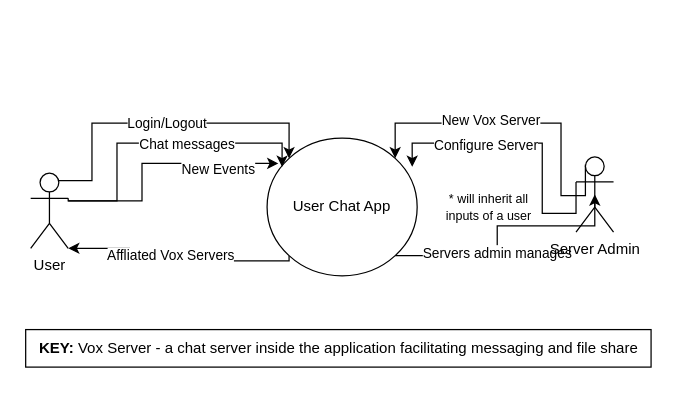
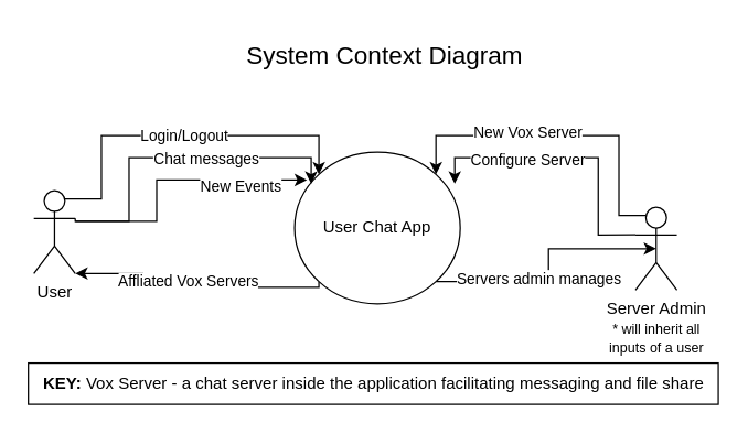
+ <mxCell id="20" value="&lt;font style=&quot;font-size: 18px;&quot;&gt;System Context Diagram&lt;/font&gt;" style="text;html=1;align=center;verticalAlign=middle;resizable=0;points=[];autosize=1;strokeColor=none;fillColor=none;" vertex="1" parent="1"><mxGeometry x="168" y="20" width="220" height="40" as="geometry" /></mxCell>
- <mxCell id="11" value="&lt;div&gt;Server Admin&lt;/div&gt;" style="shape=umlActor;verticalLabelPosition=bottom;verticalAlign=top;html=1;outlineConnect=0;" vertex="1" parent="1"><mxGeometry x="460" y="125" width="30" height="60" as="geometry" /></mxCell>
+ <mxCell id="11" value="&lt;div&gt;Server Admin&lt;/div&gt;" style="shape=umlActor;verticalLabelPosition=bottom;verticalAlign=top;html=1;outlineConnect=0;" vertex="1" parent="1"><mxGeometry x="460" y="150" width="30" height="60" as="geometry" /></mxCell>
- <mxCell id="21" value="&lt;font style=&quot;font-size: 10px;&quot;&gt;* will inherit all inputs of a user&lt;/font&gt;" style="text;html=1;strokeColor=none;fillColor=none;align=center;verticalAlign=middle;whiteSpace=wrap;rounded=0;fontSize=11;" vertex="1" parent="1"><mxGeometry x="352.5" y="150" width="75" height="30" as="geometry" /></mxCell>
+ <mxCell id="21" value="&lt;font style=&quot;font-size: 10px;&quot;&gt;* will inherit all inputs of a user&lt;/font&gt;" style="text;html=1;strokeColor=none;fillColor=none;align=center;verticalAlign=middle;whiteSpace=wrap;rounded=0;fontSize=11;" vertex="1" parent="1"><mxGeometry x="437.5" y="230" width="75" height="30" as="geometry" /></mxCell>
